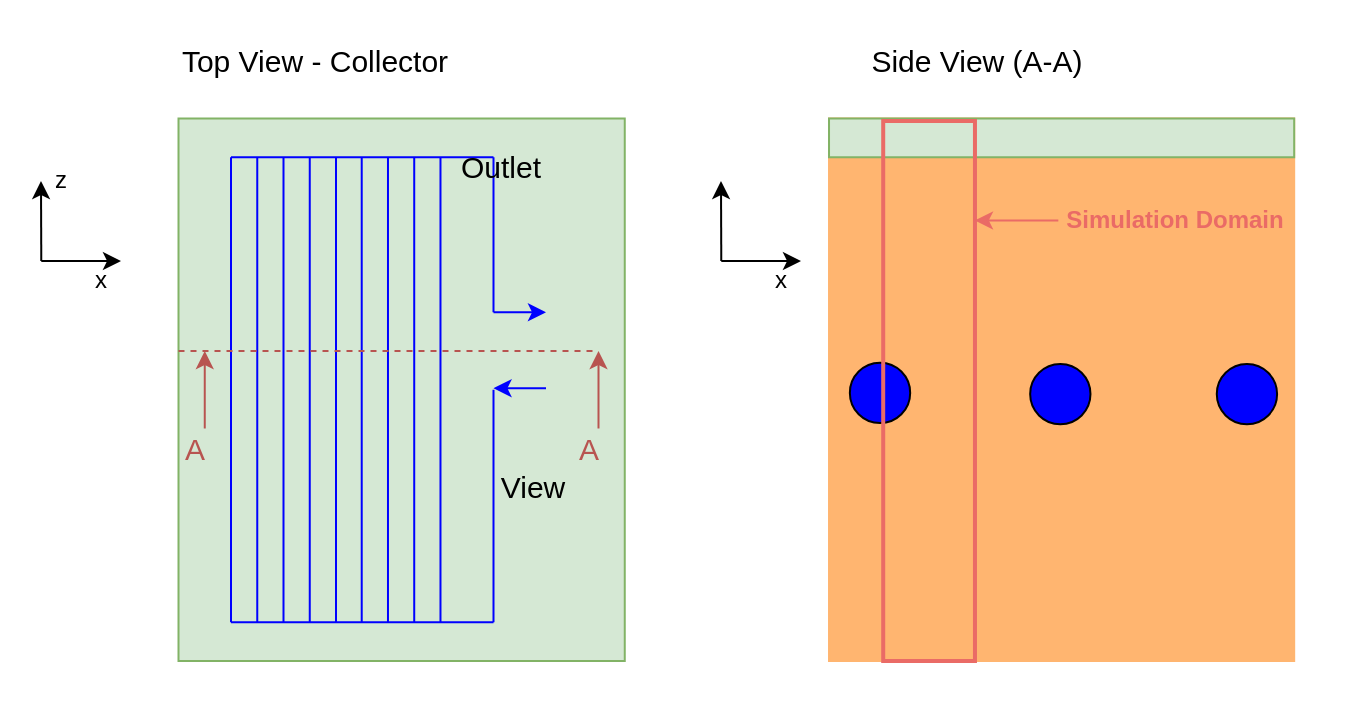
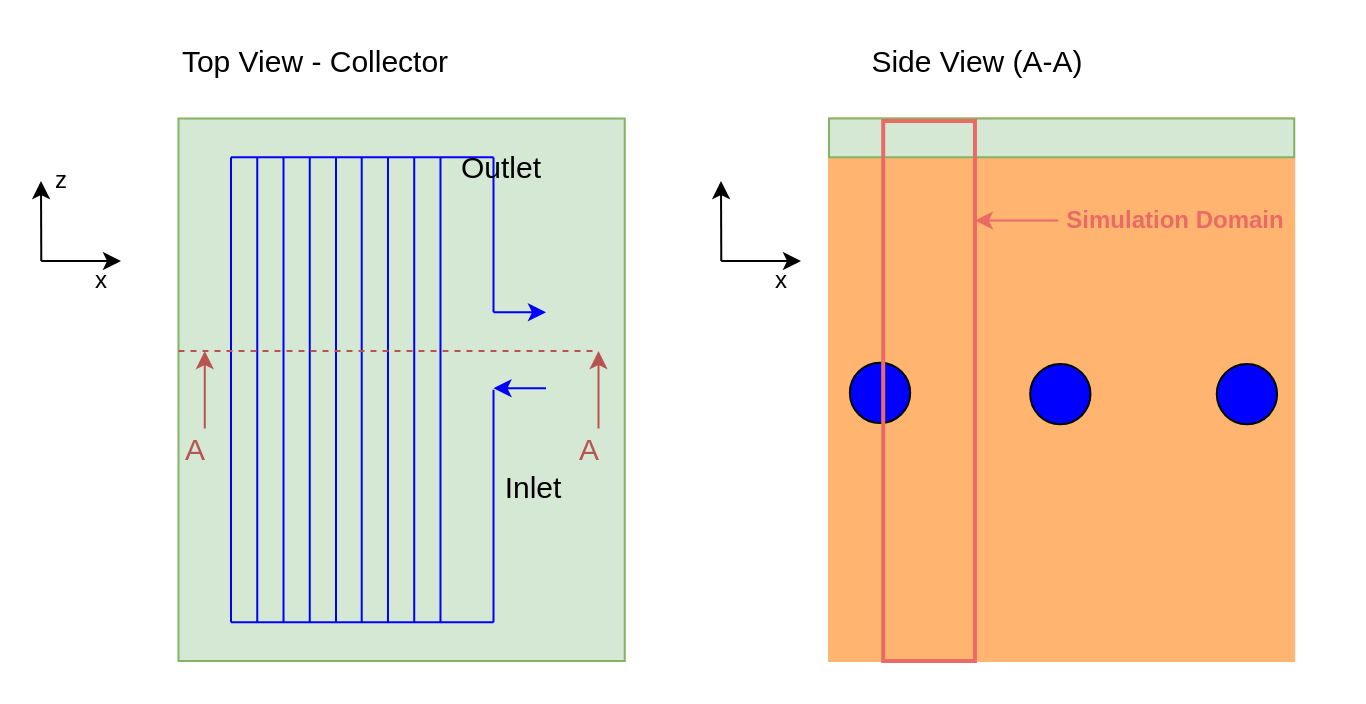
- <mxCell id="17" value="View" style="text;html=1;align=center;verticalAlign=middle;resizable=0;points=[];autosize=1;strokeColor=none;fillColor=none;fontSize=15;" parent="2" vertex="1"><mxGeometry x="157.5" y="213.125" width="40" height="20" as="geometry" /></mxCell>
+ <mxCell id="17" value="Inlet" style="text;html=1;align=center;verticalAlign=middle;resizable=0;points=[];autosize=1;strokeColor=none;fillColor=none;fontSize=15;" parent="2" vertex="1"><mxGeometry x="157.5" y="213.125" width="40" height="20" as="geometry" /></mxCell>
